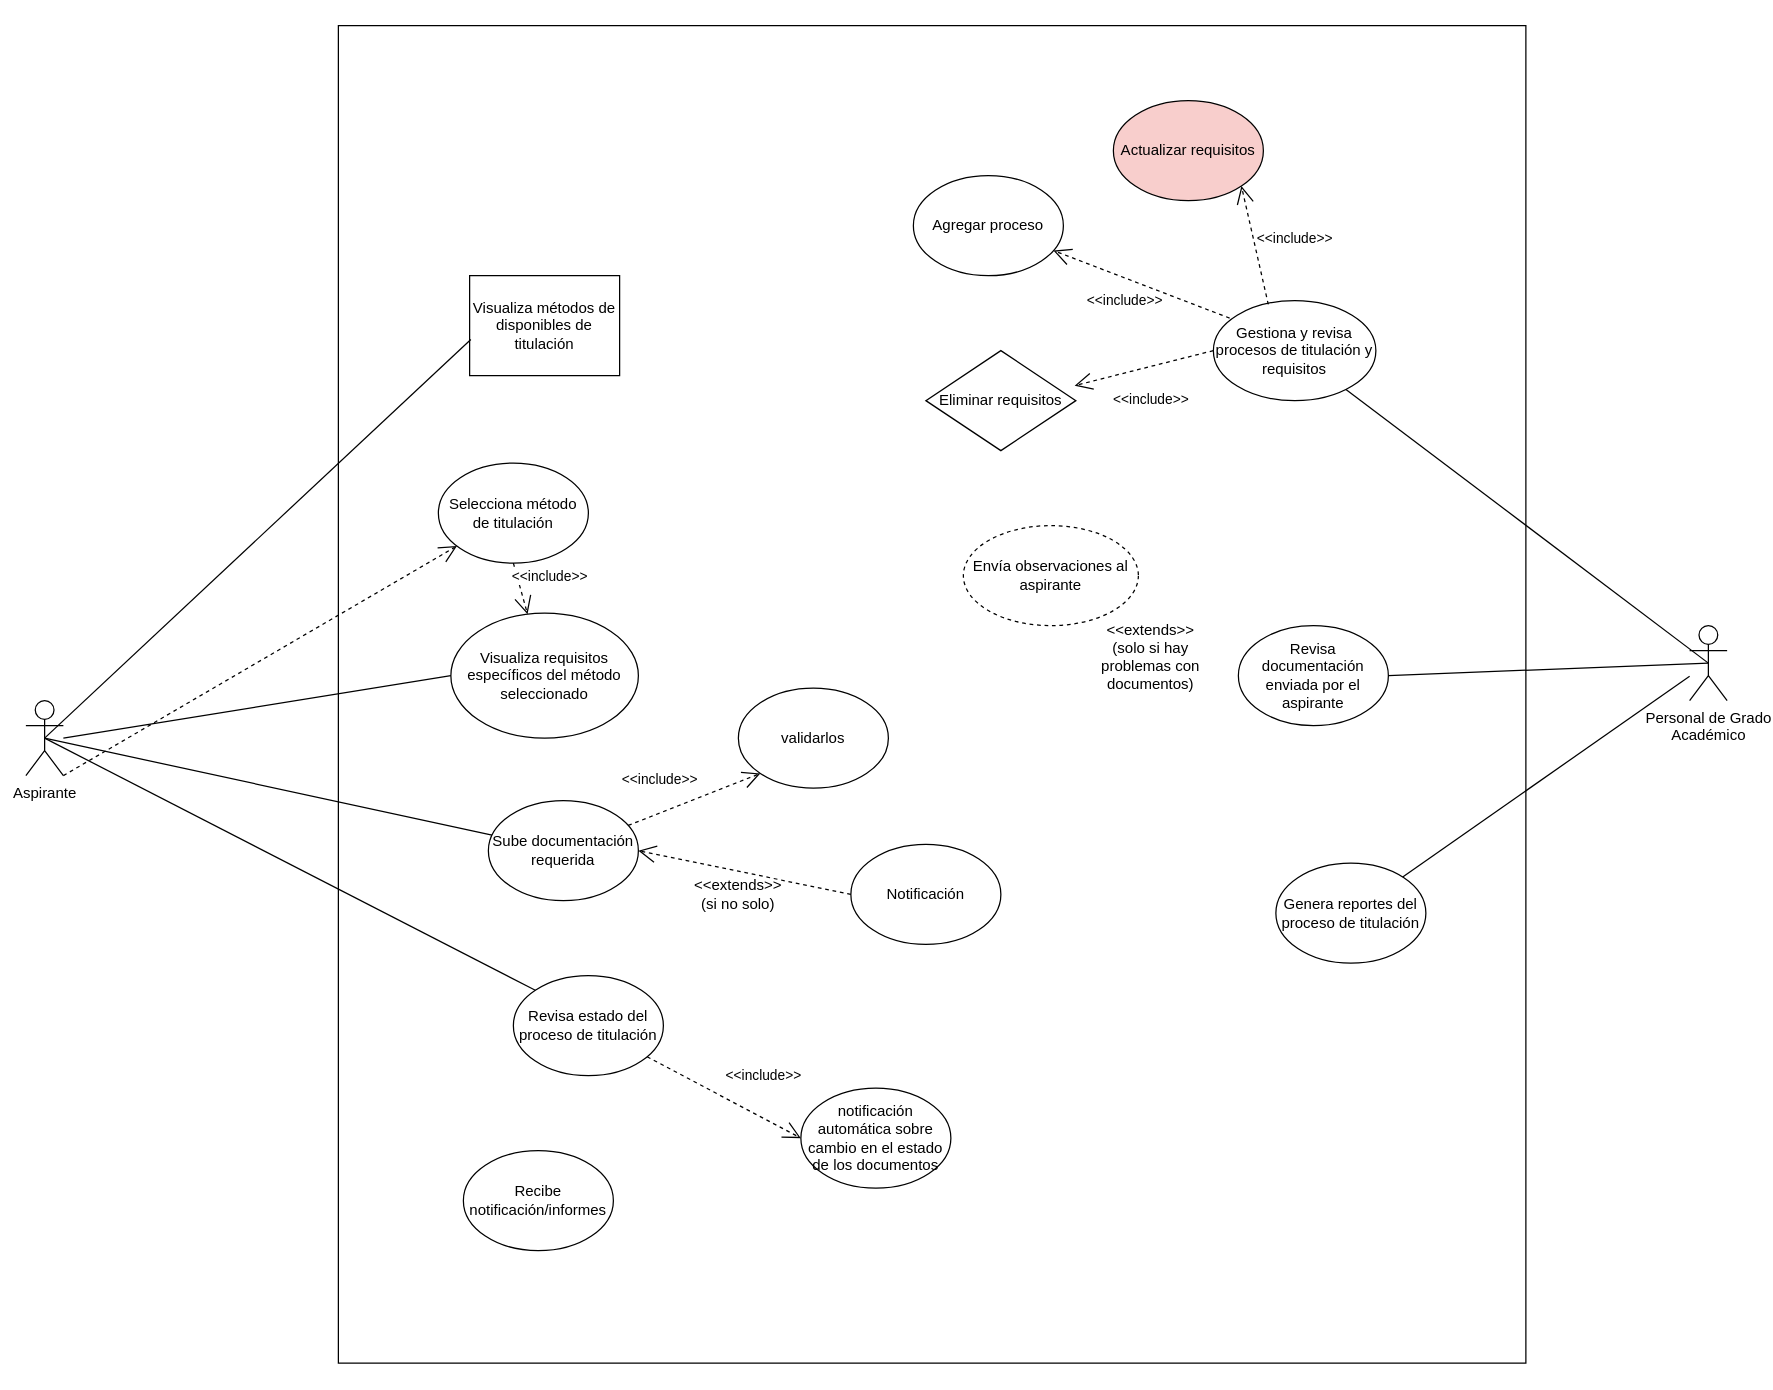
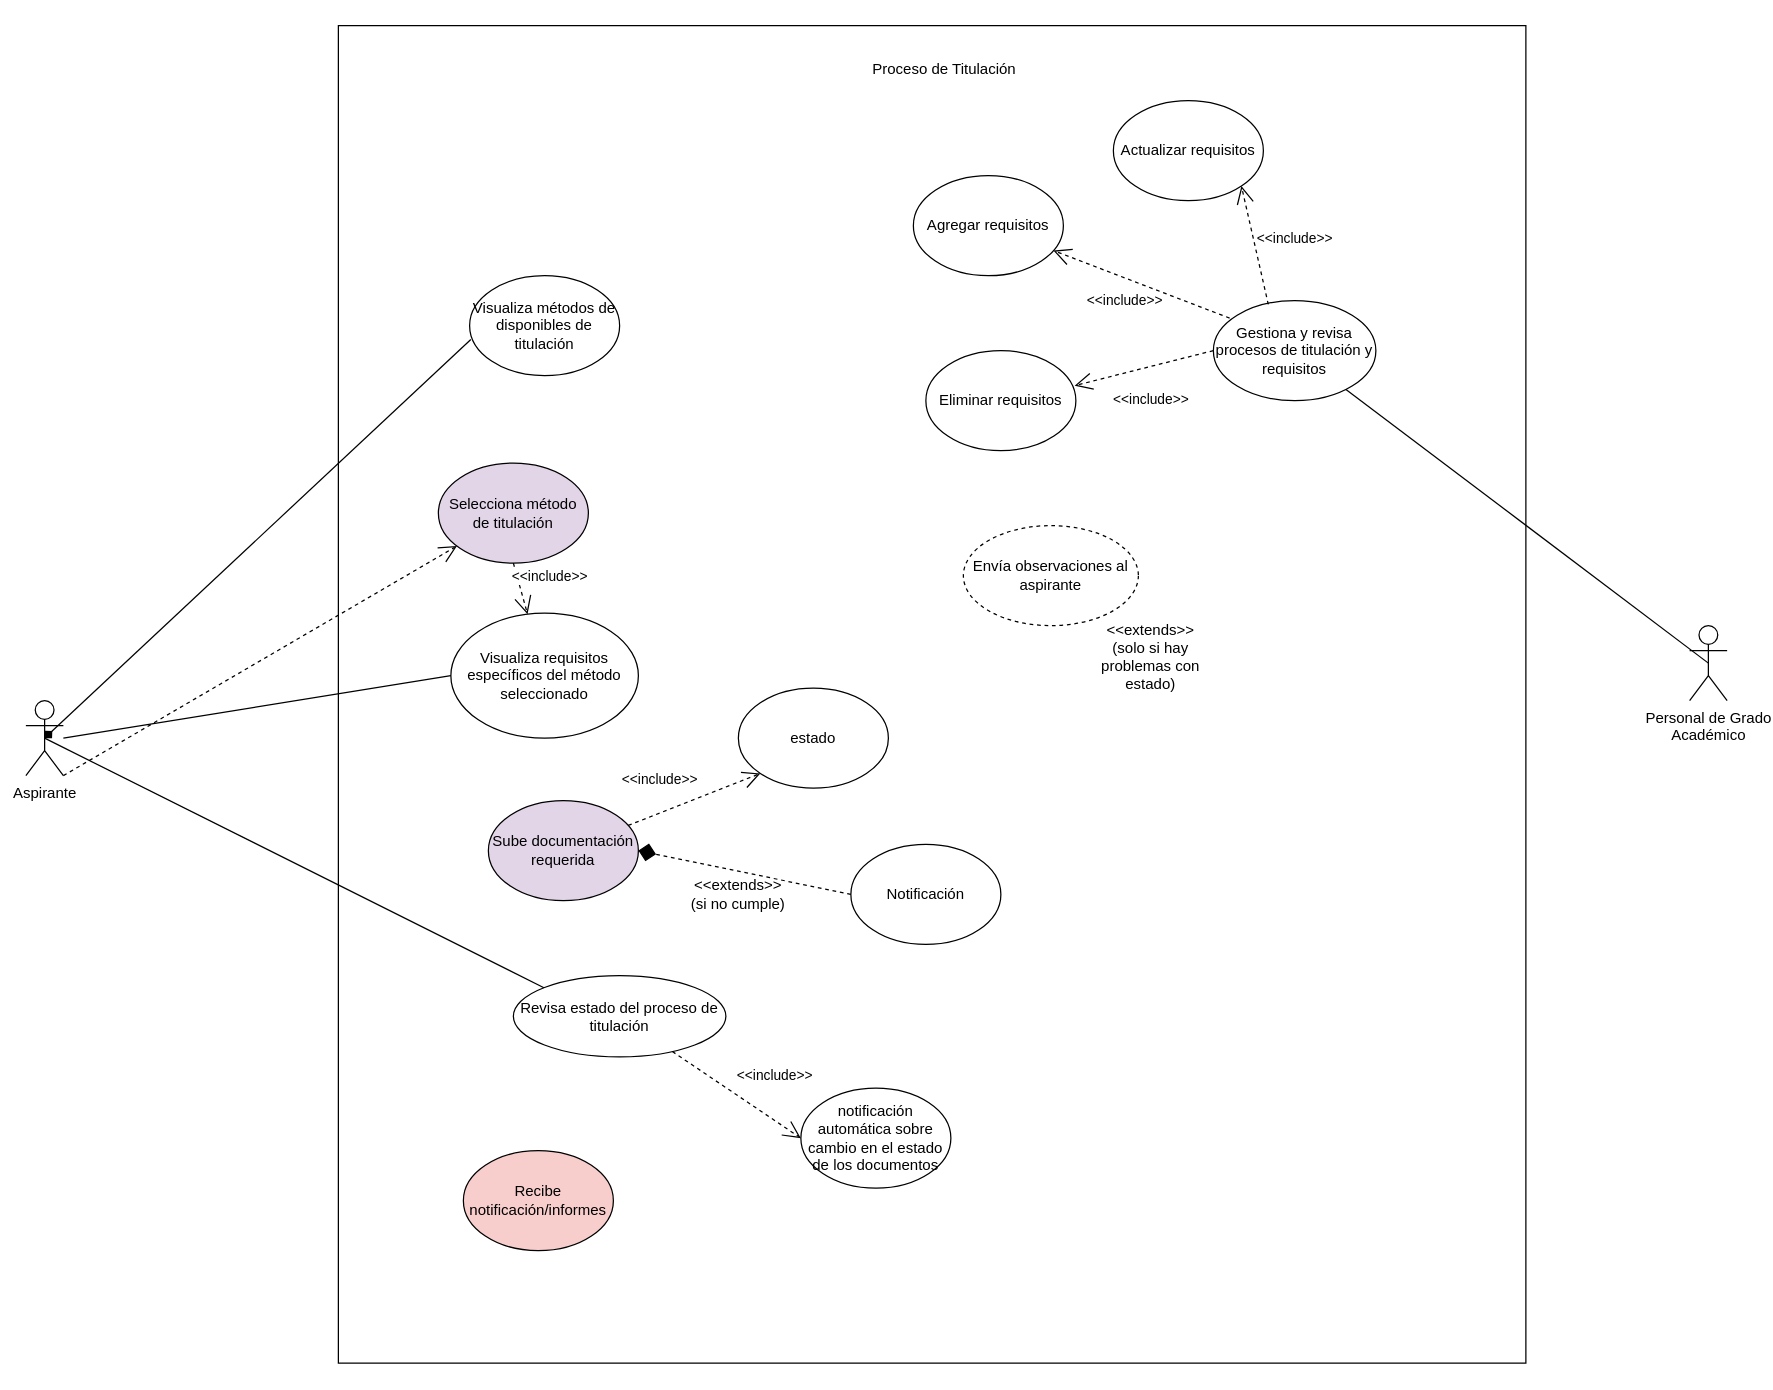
+ <mxCell id="15" value="Proceso de Titulación" style="text;html=1;align=center;verticalAlign=middle;whiteSpace=wrap;rounded=0;" parent="1" vertex="1"><mxGeometry x="680" y="40" width="150" height="30" as="geometry" /></mxCell>
- <mxCell id="25" value="Actualizar requisitos" style="ellipse;whiteSpace=wrap;html=1;fillColor=#f8cecc;" parent="1" vertex="1"><mxGeometry x="890" y="80" width="120" height="80" as="geometry" /></mxCell>
+ <mxCell id="25" value="Actualizar requisitos" style="ellipse;whiteSpace=wrap;html=1;" parent="1" vertex="1"><mxGeometry x="890" y="80" width="120" height="80" as="geometry" /></mxCell>
- <mxCell id="24" value="Agregar proceso" style="ellipse;whiteSpace=wrap;html=1;" parent="1" vertex="1"><mxGeometry x="730" width="120" height="80" as="geometry" y="140" /></mxCell>
+ <mxCell id="24" value="Agregar requisitos" style="ellipse;whiteSpace=wrap;html=1;" parent="1" vertex="1"><mxGeometry x="730" width="120" height="80" as="geometry" y="140" /></mxCell>
- <mxCell id="9" value="Visualiza métodos de disponibles de titulación" style="whiteSpace=wrap;html=1;rounded=0;" parent="1" vertex="1"><mxGeometry x="375" y="220" width="120" height="80" as="geometry" /></mxCell>
+ <mxCell id="9" value="Visualiza métodos de disponibles de titulación" style="ellipse;whiteSpace=wrap;html=1;" parent="1" vertex="1"><mxGeometry x="375" y="220" width="120" height="80" as="geometry" /></mxCell>
- <mxCell id="23" value="Eliminar requisitos" style="rhombus;whiteSpace=wrap;html=1;" parent="1" vertex="1"><mxGeometry x="740" y="280" width="120" height="80" as="geometry" /></mxCell>
+ <mxCell id="23" value="Eliminar requisitos" style="ellipse;whiteSpace=wrap;html=1;" parent="1" vertex="1"><mxGeometry x="740" y="280" width="120" height="80" as="geometry" /></mxCell>
- <mxCell id="10" value="Selecciona método de titulación" style="ellipse;whiteSpace=wrap;html=1;" parent="1" vertex="1"><mxGeometry x="350" y="370" width="120" height="80" as="geometry" /></mxCell>
+ <mxCell id="10" value="Selecciona método de titulación" style="ellipse;whiteSpace=wrap;html=1;fillColor=#e1d5e7;" parent="1" vertex="1"><mxGeometry x="350" y="370" width="120" height="80" as="geometry" /></mxCell>
- <mxCell id="39" value="&lt;div&gt;&amp;lt;&amp;lt;extends&amp;gt;&amp;gt;&lt;/div&gt;&lt;div&gt;(solo si hay problemas con documentos)&lt;br&gt;&lt;/div&gt;" style="text;html=1;align=center;verticalAlign=middle;whiteSpace=wrap;rounded=0;" vertex="1" parent="1"><mxGeometry x="860" y="510" width="120" height="30" as="geometry" /></mxCell>
+ <mxCell id="39" value="&lt;div&gt;&amp;lt;&amp;lt;extends&amp;gt;&amp;gt;&lt;/div&gt;&lt;div&gt;(solo si hay problemas con estado)&lt;br&gt;&lt;/div&gt;" style="text;html=1;align=center;verticalAlign=middle;whiteSpace=wrap;rounded=0;" vertex="1" parent="1"><mxGeometry x="860" y="510" width="120" height="30" as="geometry" /></mxCell>
- <mxCell id="19" value="" style="endArrow=none;html=1;rounded=0;entryX=0.5;entryY=0.5;entryDx=0;entryDy=0;entryPerimeter=0;exitX=1;exitY=0.5;exitDx=0;exitDy=0;" parent="1" target="4" edge="1" source="7"><mxGeometry width="50" height="50" relative="1" as="geometry"><mxPoint x="1090" y="595" as="sourcePoint" /><mxPoint x="710" y="595" as="targetPoint" /></mxGeometry></mxCell>
- <mxCell id="7" value="Revisa documentación enviada por el aspirante" style="ellipse;whiteSpace=wrap;html=1;" parent="1" vertex="1"><mxGeometry x="990" y="500" width="120" height="80" as="geometry" /></mxCell>
- <mxCell id="16" value="" style="endArrow=none;html=1;rounded=0;entryX=0.5;entryY=0.5;entryDx=0;entryDy=0;entryPerimeter=0;exitX=0.008;exitY=0.638;exitDx=0;exitDy=0;exitPerimeter=0;" parent="1" source="9" target="3" edge="1"><mxGeometry width="50" height="50" relative="1" as="geometry"><mxPoint x="430" y="420.005" as="sourcePoint" /><mxPoint x="170" y="588.24" as="targetPoint" /></mxGeometry></mxCell>
+ <mxCell id="16" value="" style="endArrow=diamond;html=1;rounded=0;entryX=0.5;entryY=0.5;entryDx=0;entryDy=0;entryPerimeter=0;exitX=0.008;exitY=0.638;exitDx=0;exitDy=0;exitPerimeter=0;" parent="1" source="9" target="3" edge="1"><mxGeometry width="50" height="50" relative="1" as="geometry"><mxPoint x="430" y="420.005" as="sourcePoint" /><mxPoint x="170" y="588.24" as="targetPoint" /></mxGeometry></mxCell>
- <mxCell id="5" value="validarlos" style="ellipse;whiteSpace=wrap;html=1;" parent="1" vertex="1"><mxGeometry x="590" y="550" width="120" height="80" as="geometry" /></mxCell>
+ <mxCell id="5" value="estado" style="ellipse;whiteSpace=wrap;html=1;" parent="1" vertex="1"><mxGeometry x="590" y="550" width="120" height="80" as="geometry" /></mxCell>
- <mxCell id="20" value="" style="endArrow=none;html=1;rounded=0;" parent="1" source="14" target="4" edge="1"><mxGeometry width="50" height="50" relative="1" as="geometry"><mxPoint x="660" y="645" as="sourcePoint" /><mxPoint x="710" y="595" as="targetPoint" /></mxGeometry></mxCell>
- <mxCell id="17" value="" style="endArrow=none;html=1;rounded=0;exitX=0.5;exitY=0.5;exitDx=0;exitDy=0;exitPerimeter=0;" parent="1" source="3" target="6" edge="1"><mxGeometry width="50" height="50" relative="1" as="geometry"><mxPoint x="660" y="660" as="sourcePoint" /><mxPoint x="710" y="610" as="targetPoint" /></mxGeometry></mxCell>
- <mxCell id="6" value="Sube documentación requerida" style="ellipse;whiteSpace=wrap;html=1;" parent="1" vertex="1"><mxGeometry x="390" y="640" width="120" height="80" as="geometry" /></mxCell>
+ <mxCell id="6" value="Sube documentación requerida" style="ellipse;whiteSpace=wrap;html=1;fillColor=#e1d5e7;" parent="1" vertex="1"><mxGeometry x="390" y="640" width="120" height="80" as="geometry" /></mxCell>
- <mxCell id="33" value="" style="endArrow=open;endSize=12;dashed=1;html=1;rounded=0;exitX=0;exitY=0.5;exitDx=0;exitDy=0;entryX=1;entryY=0.5;entryDx=0;entryDy=0;" edge="1" parent="1" source="32" target="6"><mxGeometry width="160" relative="1" as="geometry"><mxPoint x="630" y="660" as="sourcePoint" /><mxPoint x="790" y="660" as="targetPoint" /></mxGeometry></mxCell>
+ <mxCell id="33" value="" style="endArrow=diamond;endSize=12;dashed=1;html=1;rounded=0;exitX=0;exitY=0.5;exitDx=0;exitDy=0;entryX=1;entryY=0.5;entryDx=0;entryDy=0;" edge="1" parent="1" source="32" target="6"><mxGeometry width="160" relative="1" as="geometry"><mxPoint x="630" y="660" as="sourcePoint" /><mxPoint x="790" y="660" as="targetPoint" /></mxGeometry></mxCell>
- <mxCell id="34" value="&lt;div&gt;&amp;lt;&amp;lt;extends&amp;gt;&amp;gt;&lt;/div&gt;&lt;div&gt;(si no solo)&lt;br&gt;&lt;/div&gt;" style="text;html=1;align=center;verticalAlign=middle;whiteSpace=wrap;rounded=0;" vertex="1" parent="1"><mxGeometry x="550" y="700" width="80" height="30" as="geometry" /></mxCell>
+ <mxCell id="34" value="&lt;div&gt;&amp;lt;&amp;lt;extends&amp;gt;&amp;gt;&lt;/div&gt;&lt;div&gt;(si no cumple)&lt;br&gt;&lt;/div&gt;" style="text;html=1;align=center;verticalAlign=middle;whiteSpace=wrap;rounded=0;" vertex="1" parent="1"><mxGeometry x="550" y="700" width="80" height="30" as="geometry" /></mxCell>
- <mxCell id="14" value="Genera reportes del proceso de titulación" style="ellipse;whiteSpace=wrap;html=1;" parent="1" vertex="1"><mxGeometry x="1020" y="690" width="120" height="80" as="geometry" /></mxCell>
- <mxCell id="12" value="Revisa estado del proceso de titulación" style="ellipse;whiteSpace=wrap;html=1;" parent="1" vertex="1"><mxGeometry x="410" y="780" width="120" height="80" as="geometry" /></mxCell>
+ <mxCell id="12" value="Revisa estado del proceso de titulación" style="ellipse;whiteSpace=wrap;html=1;" parent="1" vertex="1"><mxGeometry x="410" y="780" width="170" height="65" as="geometry" /></mxCell>
- <mxCell id="13" value="Recibe notificación/informes" style="ellipse;whiteSpace=wrap;html=1;" parent="1" vertex="1"><mxGeometry x="370" y="920" width="120" height="80" as="geometry" /></mxCell>
+ <mxCell id="13" value="Recibe notificación/informes" style="ellipse;whiteSpace=wrap;html=1;fillColor=#f8cecc;" parent="1" vertex="1"><mxGeometry x="370" y="920" width="120" height="80" as="geometry" /></mxCell>
